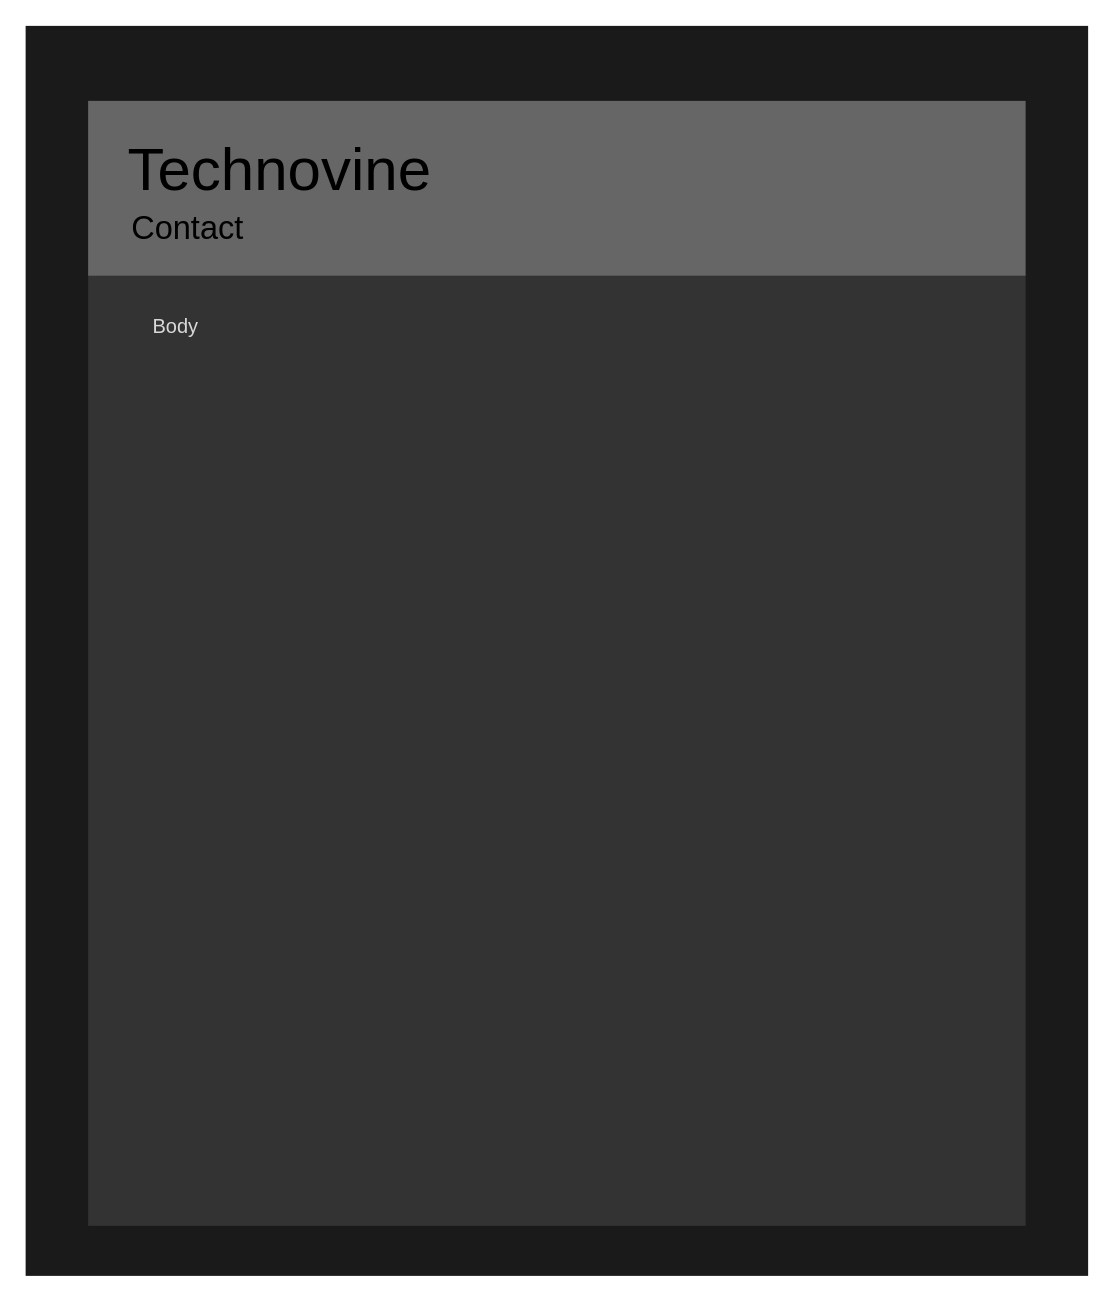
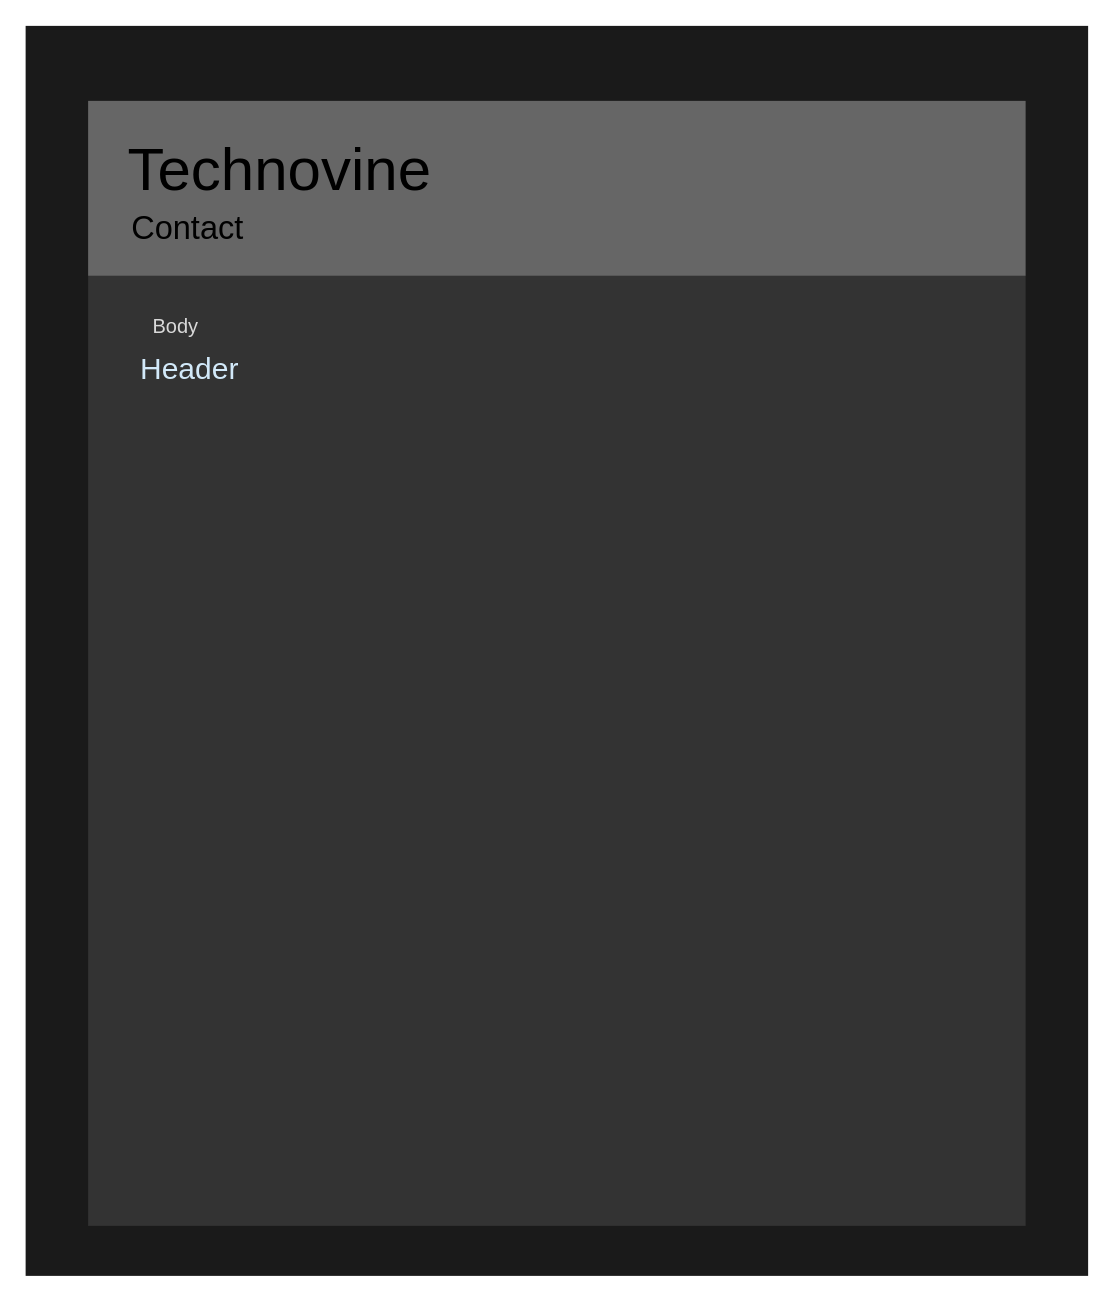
+ <mxCell id="6" value="Header" style="text;html=1;resizable=0;autosize=1;align=left;verticalAlign=middle;points=[];fillColor=none;strokeColor=none;rounded=0;fontSize=24;fontColor=#D2E9F9;" vertex="1" parent="1"><mxGeometry x="110" y="280" width="90" height="30" as="geometry" /></mxCell>
